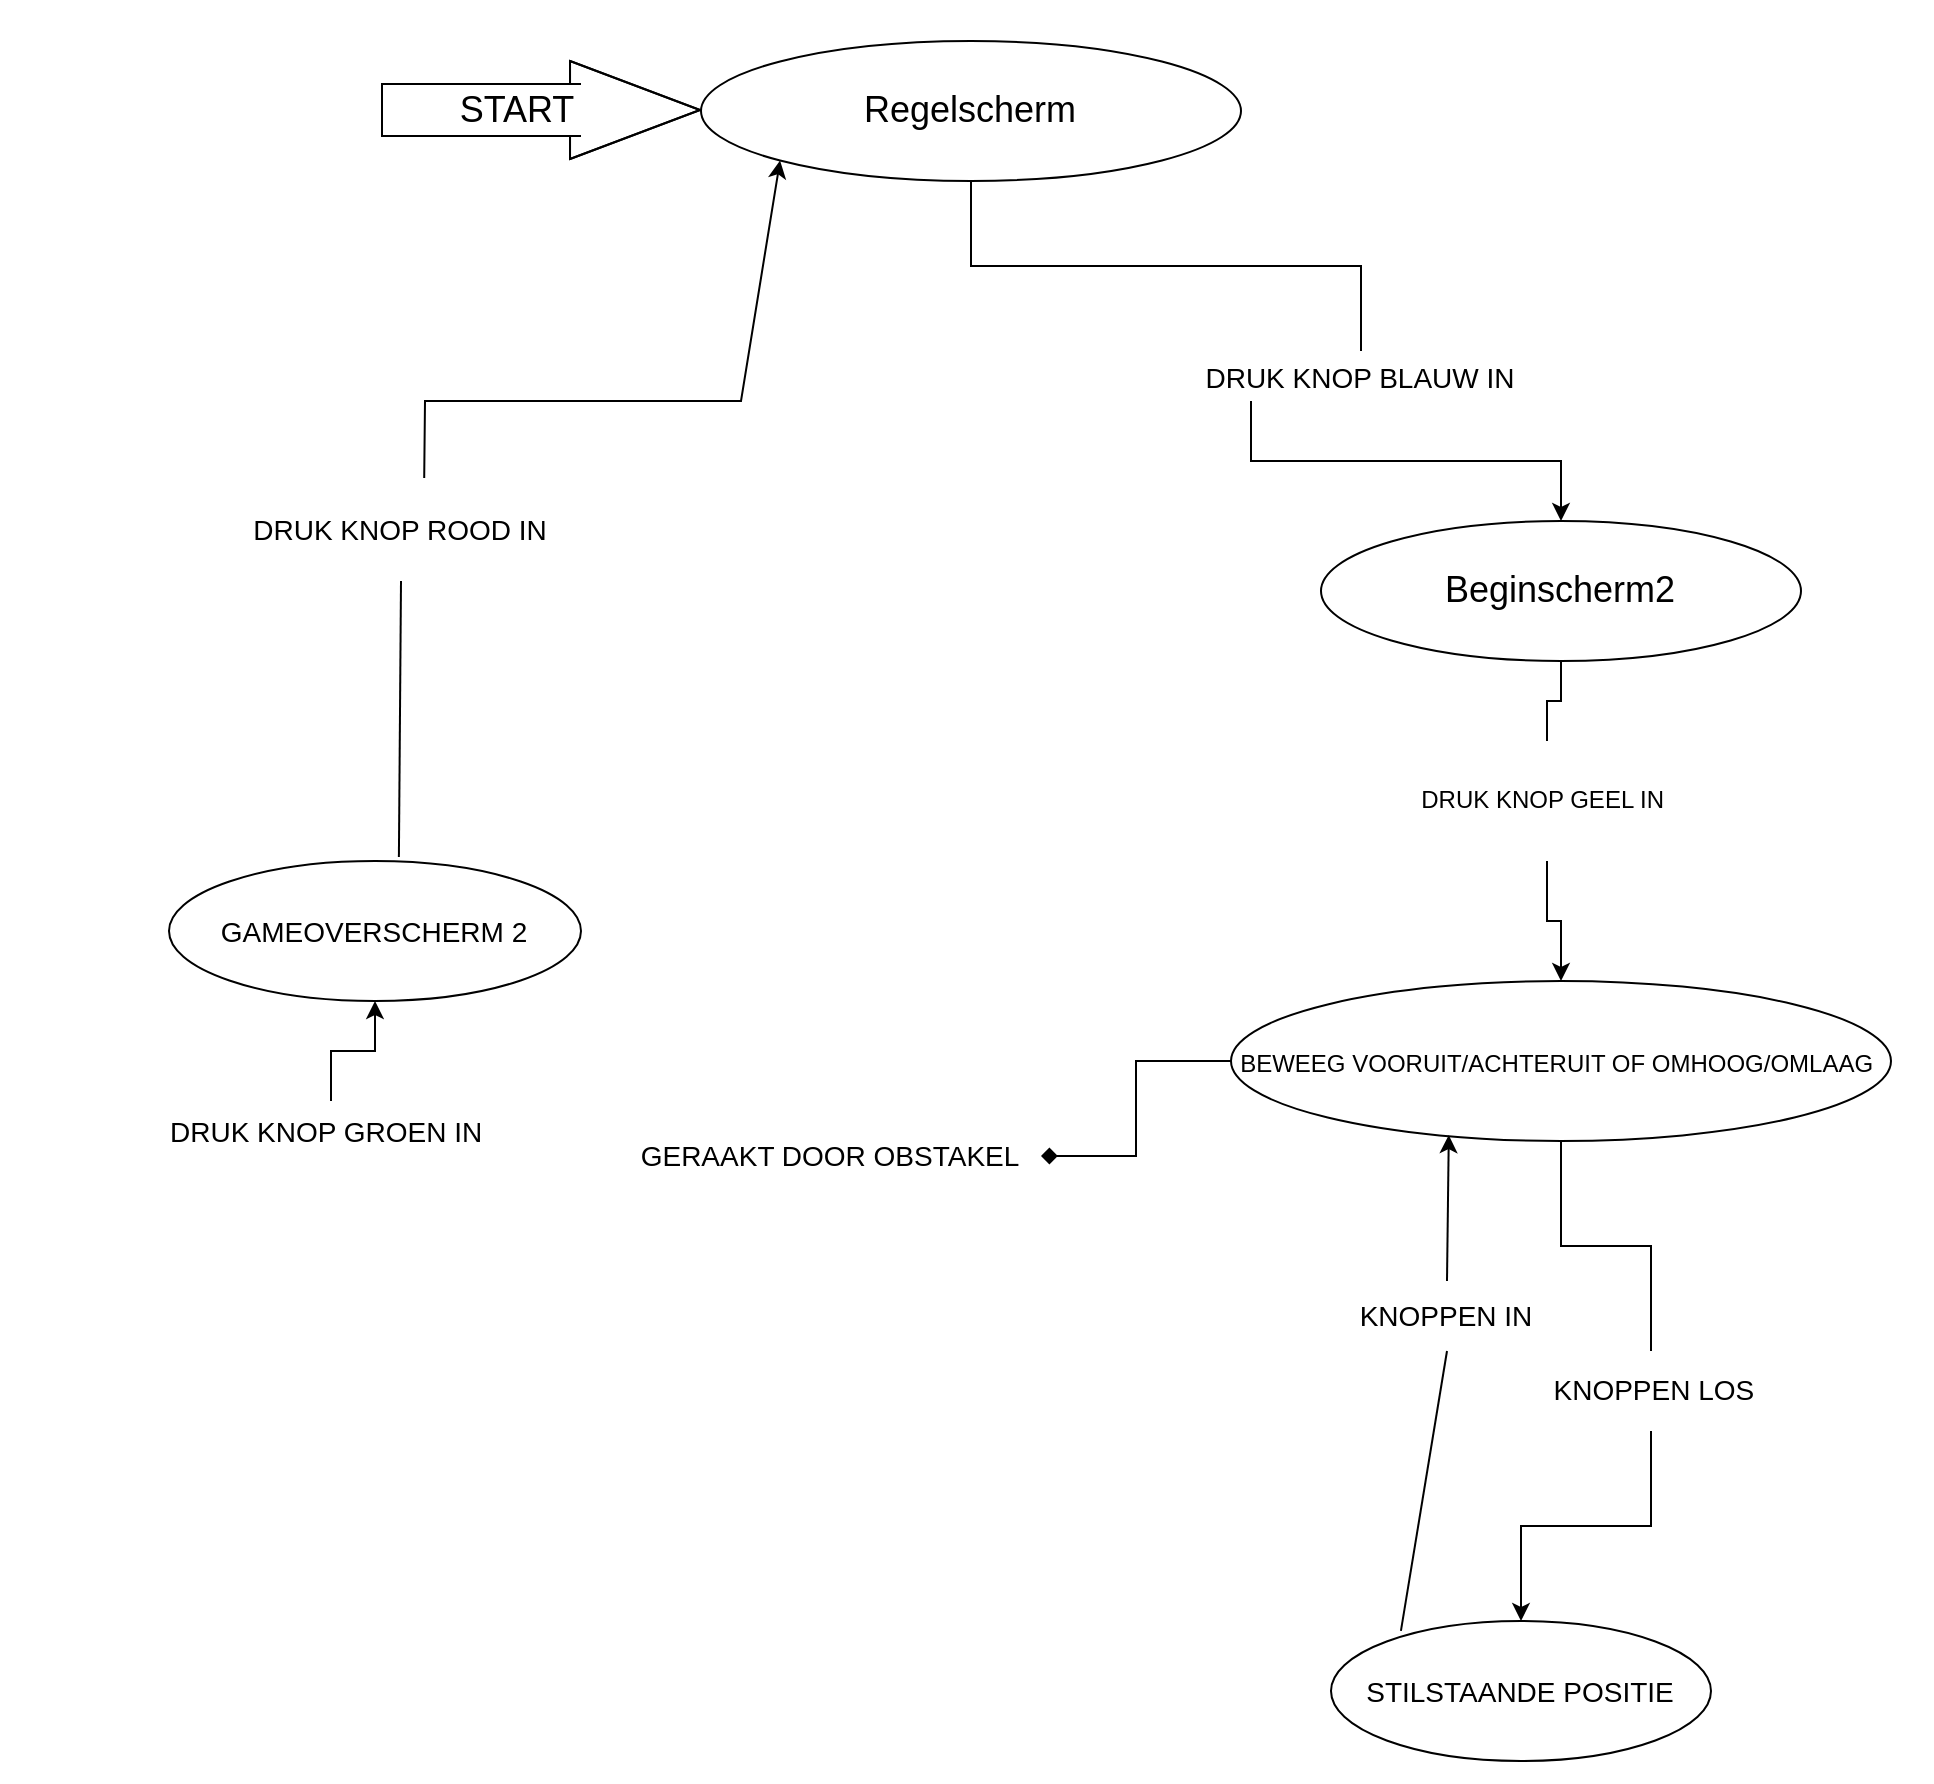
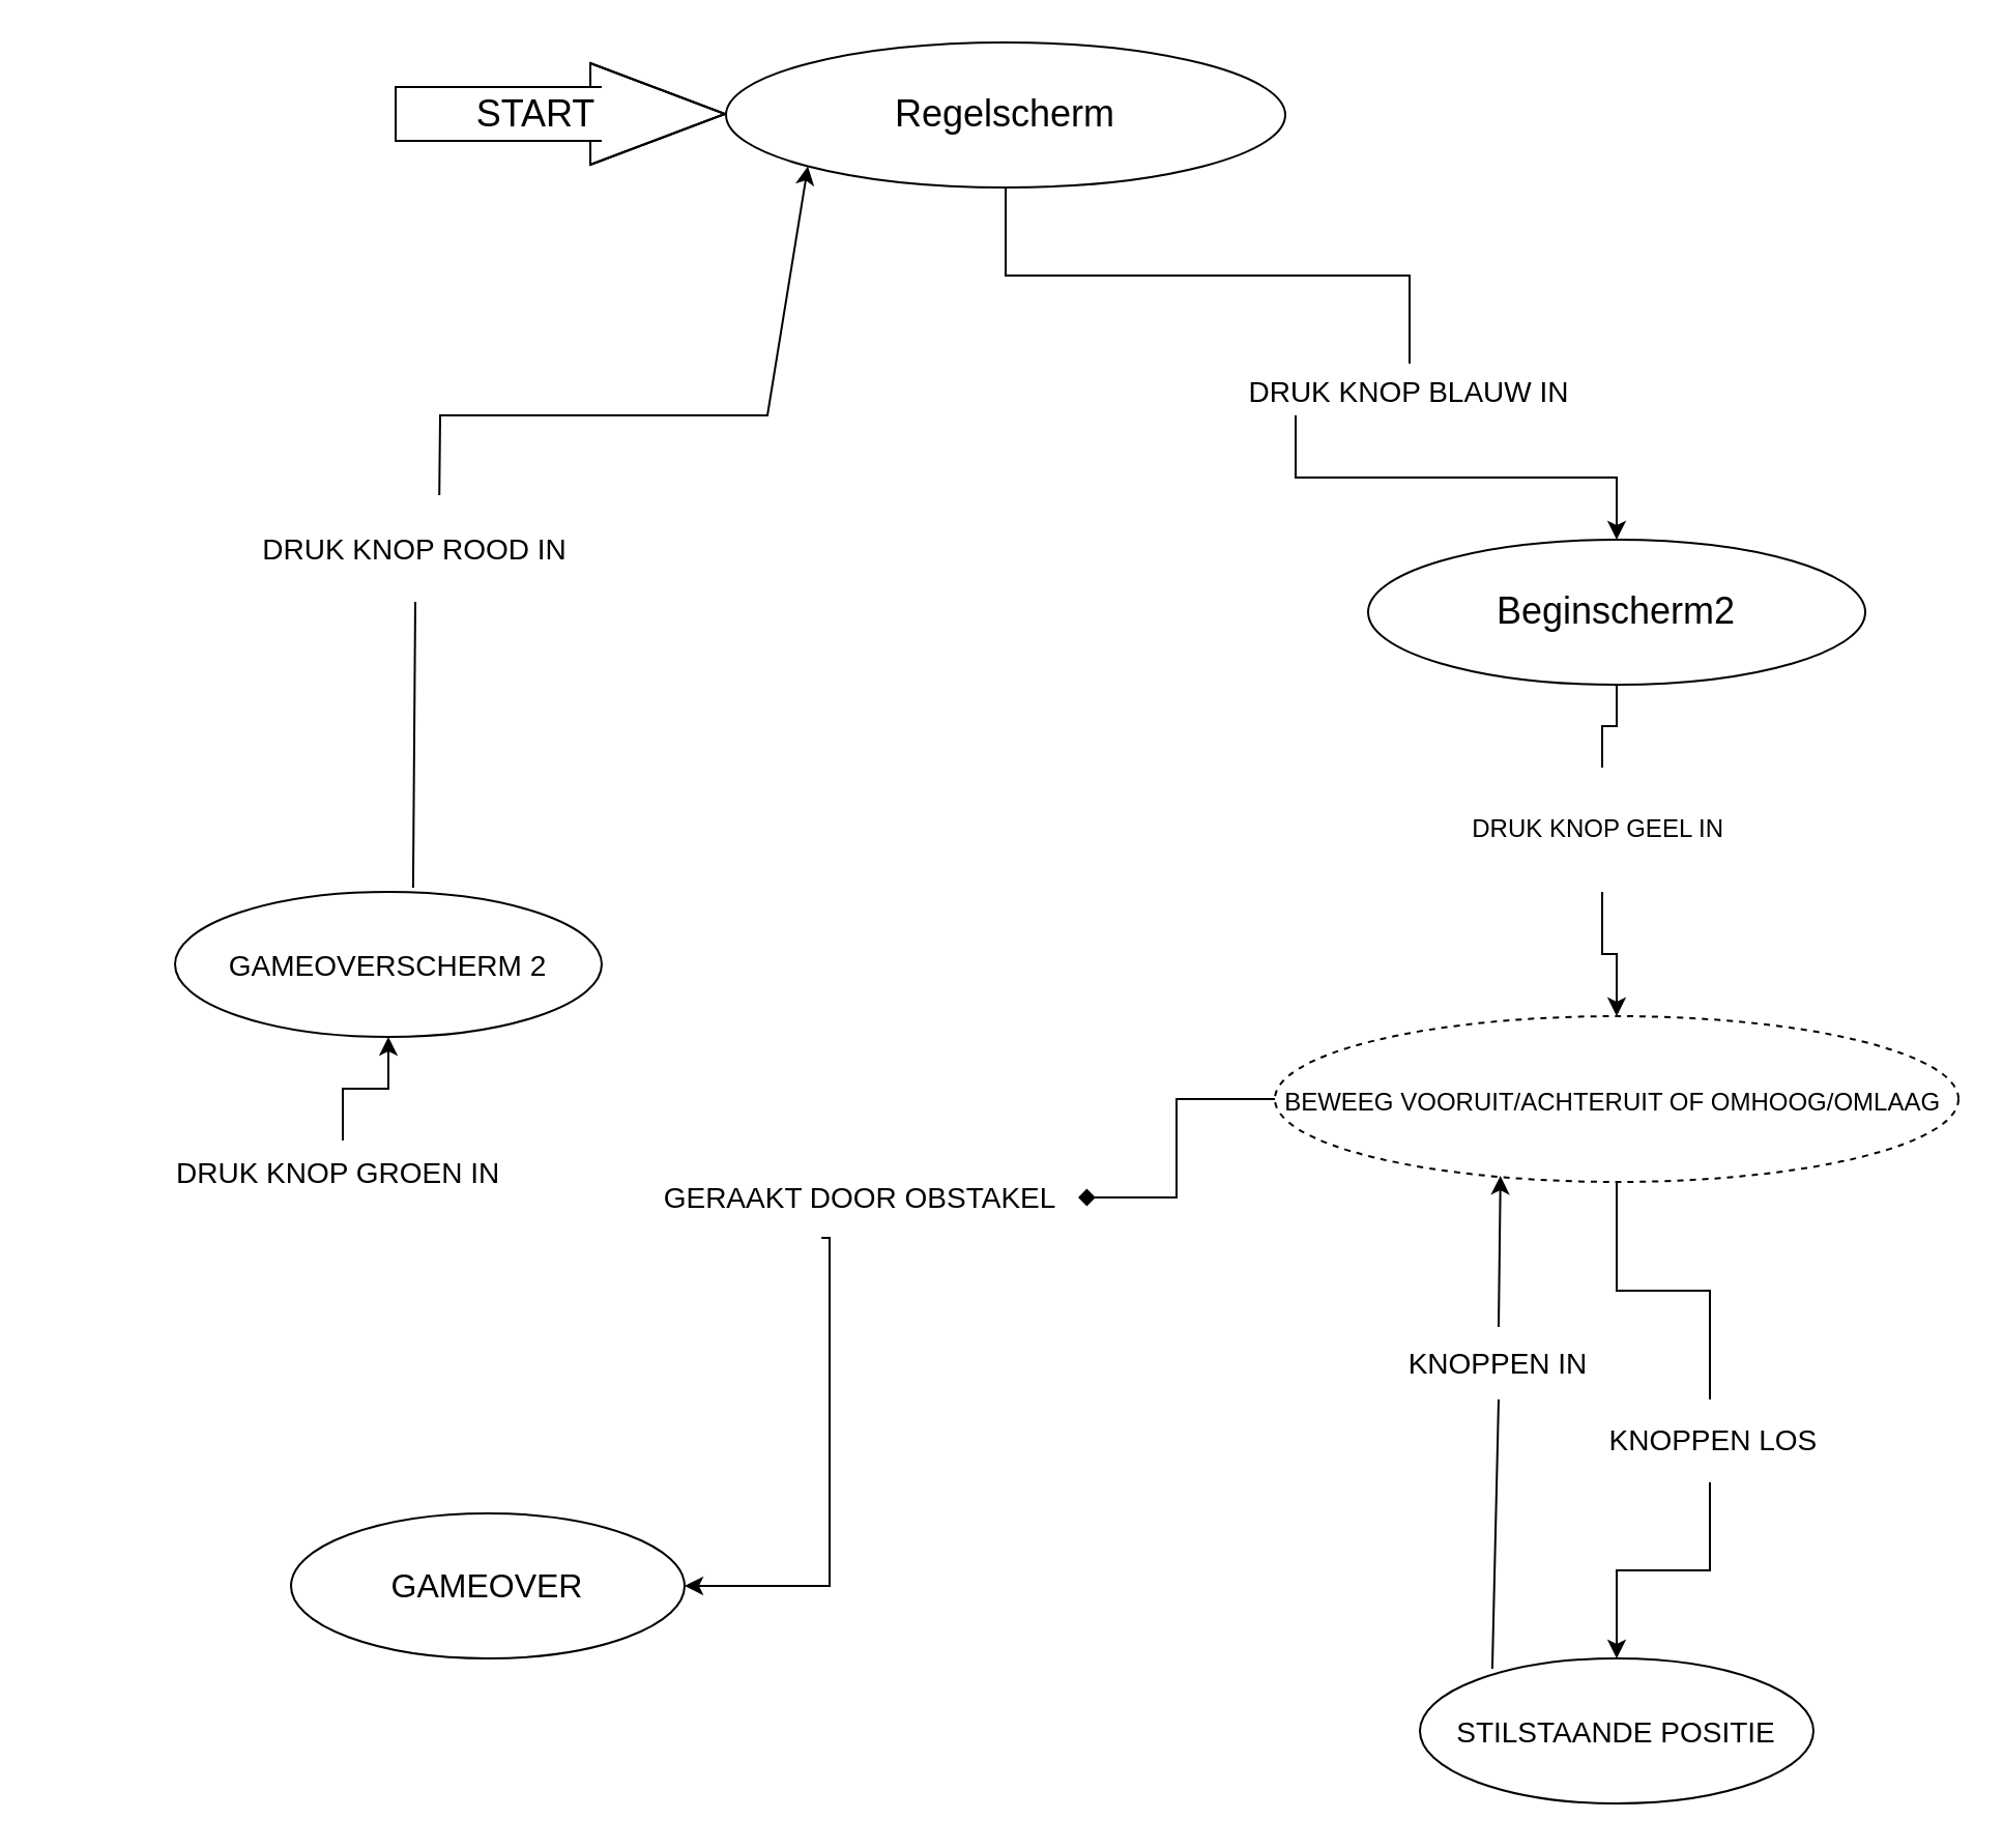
- <mxCell id="10" value="&lt;font style=&quot;font-size: 12px;&quot;&gt;BEWEEG VOORUIT/ACHTERUIT OF OMHOOG/OMLAAG&amp;nbsp;&lt;/font&gt;" style="ellipse;whiteSpace=wrap;html=1;fontSize=18;" vertex="1" parent="1"><mxGeometry x="615" y="490" width="330" height="80" as="geometry" /></mxCell>
+ <mxCell id="10" value="&lt;font style=&quot;font-size: 12px;&quot;&gt;BEWEEG VOORUIT/ACHTERUIT OF OMHOOG/OMLAAG&amp;nbsp;&lt;/font&gt;" style="ellipse;whiteSpace=wrap;html=1;fontSize=18;dashed=1;" vertex="1" parent="1"><mxGeometry x="615" y="490" width="330" height="80" as="geometry" /></mxCell>
+ <mxCell id="9" value="" style="edgeStyle=orthogonalEdgeStyle;rounded=0;orthogonalLoop=1;jettySize=auto;html=1;fontSize=14;startArrow=none;exitX=0.41;exitY=1.057;exitDx=0;exitDy=0;exitPerimeter=0;" edge="1" parent="1" source="23" target="22"><mxGeometry relative="1" as="geometry"><Array as="points"><mxPoint x="400" y="597" /><mxPoint x="400" y="765" /></Array></mxGeometry></mxCell>
+ <mxCell id="22" value="&lt;font style=&quot;font-size: 16px;&quot;&gt;GAMEOVER&lt;/font&gt;" style="ellipse;whiteSpace=wrap;html=1;fontSize=18;" vertex="1" parent="1"><mxGeometry x="140" y="730" width="190" height="70" as="geometry" /></mxCell>
- <mxCell id="15" value="&lt;font style=&quot;font-size: 14px;&quot;&gt;STILSTAANDE POSITIE&lt;/font&gt;" style="ellipse;whiteSpace=wrap;html=1;fontSize=18;" vertex="1" parent="1"><mxGeometry x="665" y="810" width="190" height="70" as="geometry" /></mxCell>
+ <mxCell id="15" value="&lt;font style=&quot;font-size: 14px;&quot;&gt;STILSTAANDE POSITIE&lt;/font&gt;" style="ellipse;whiteSpace=wrap;html=1;fontSize=18;" vertex="1" parent="1"><mxGeometry x="685" y="800" width="190" height="70" as="geometry" /></mxCell>
